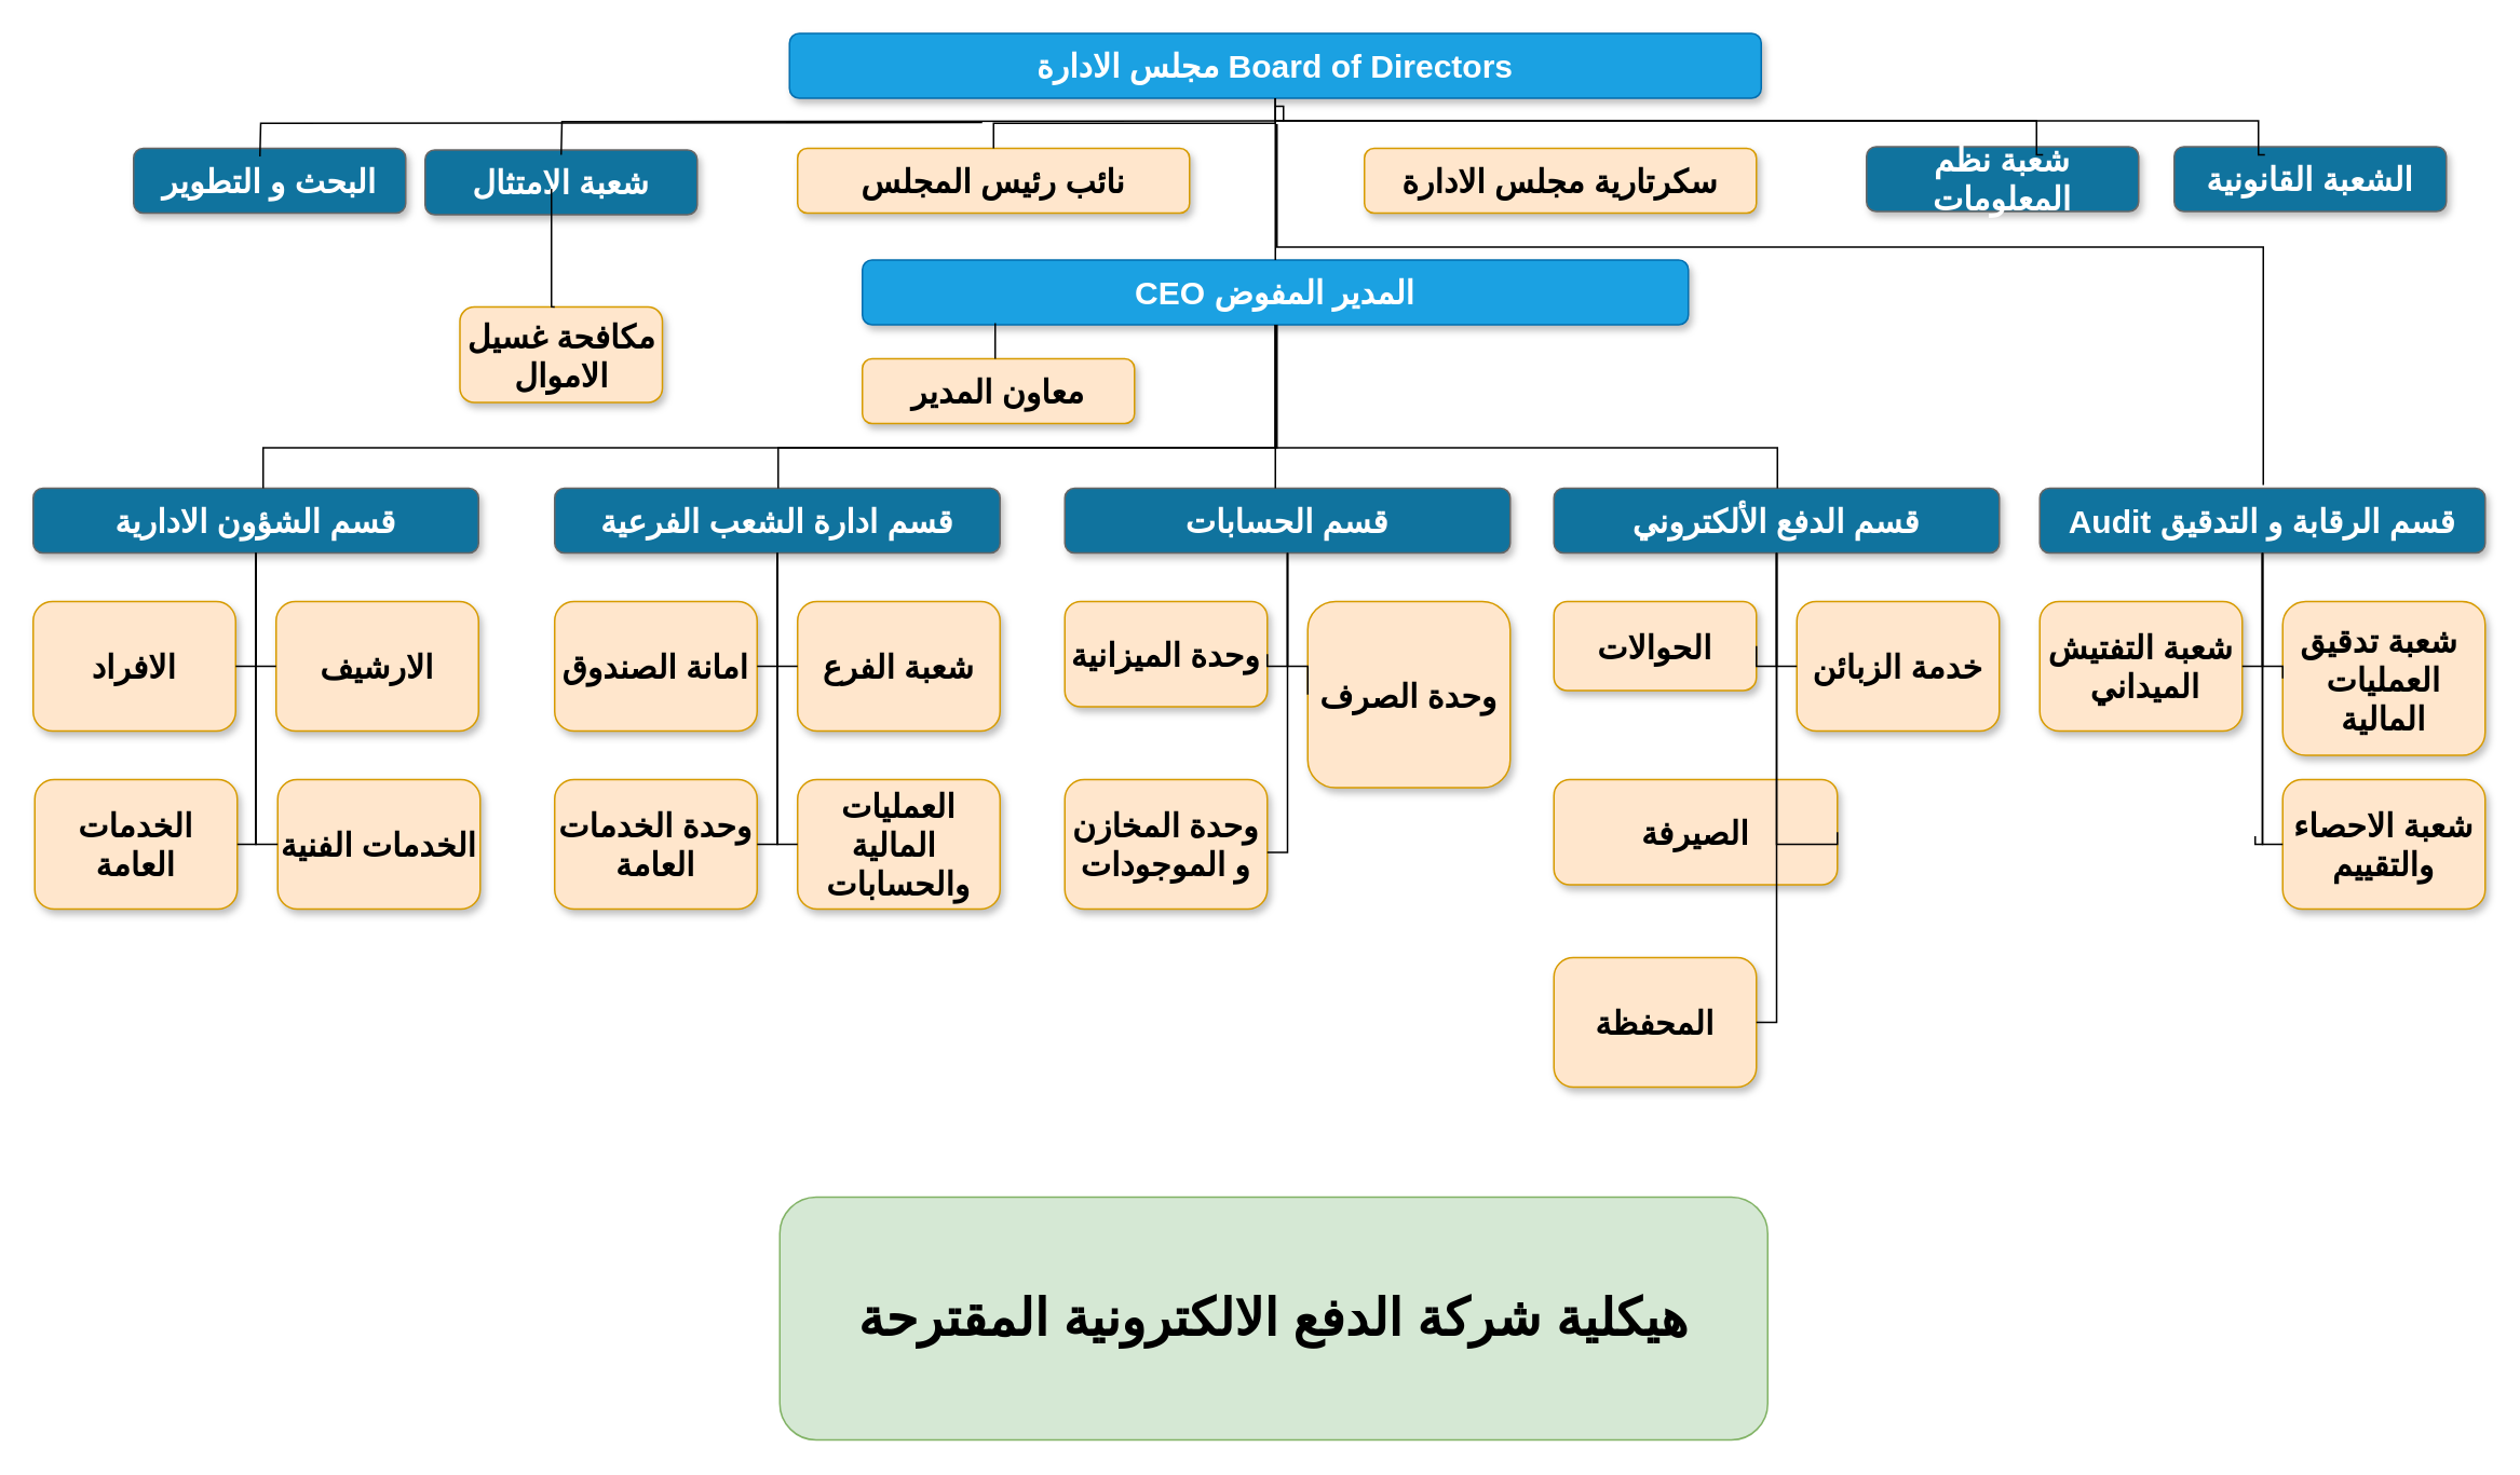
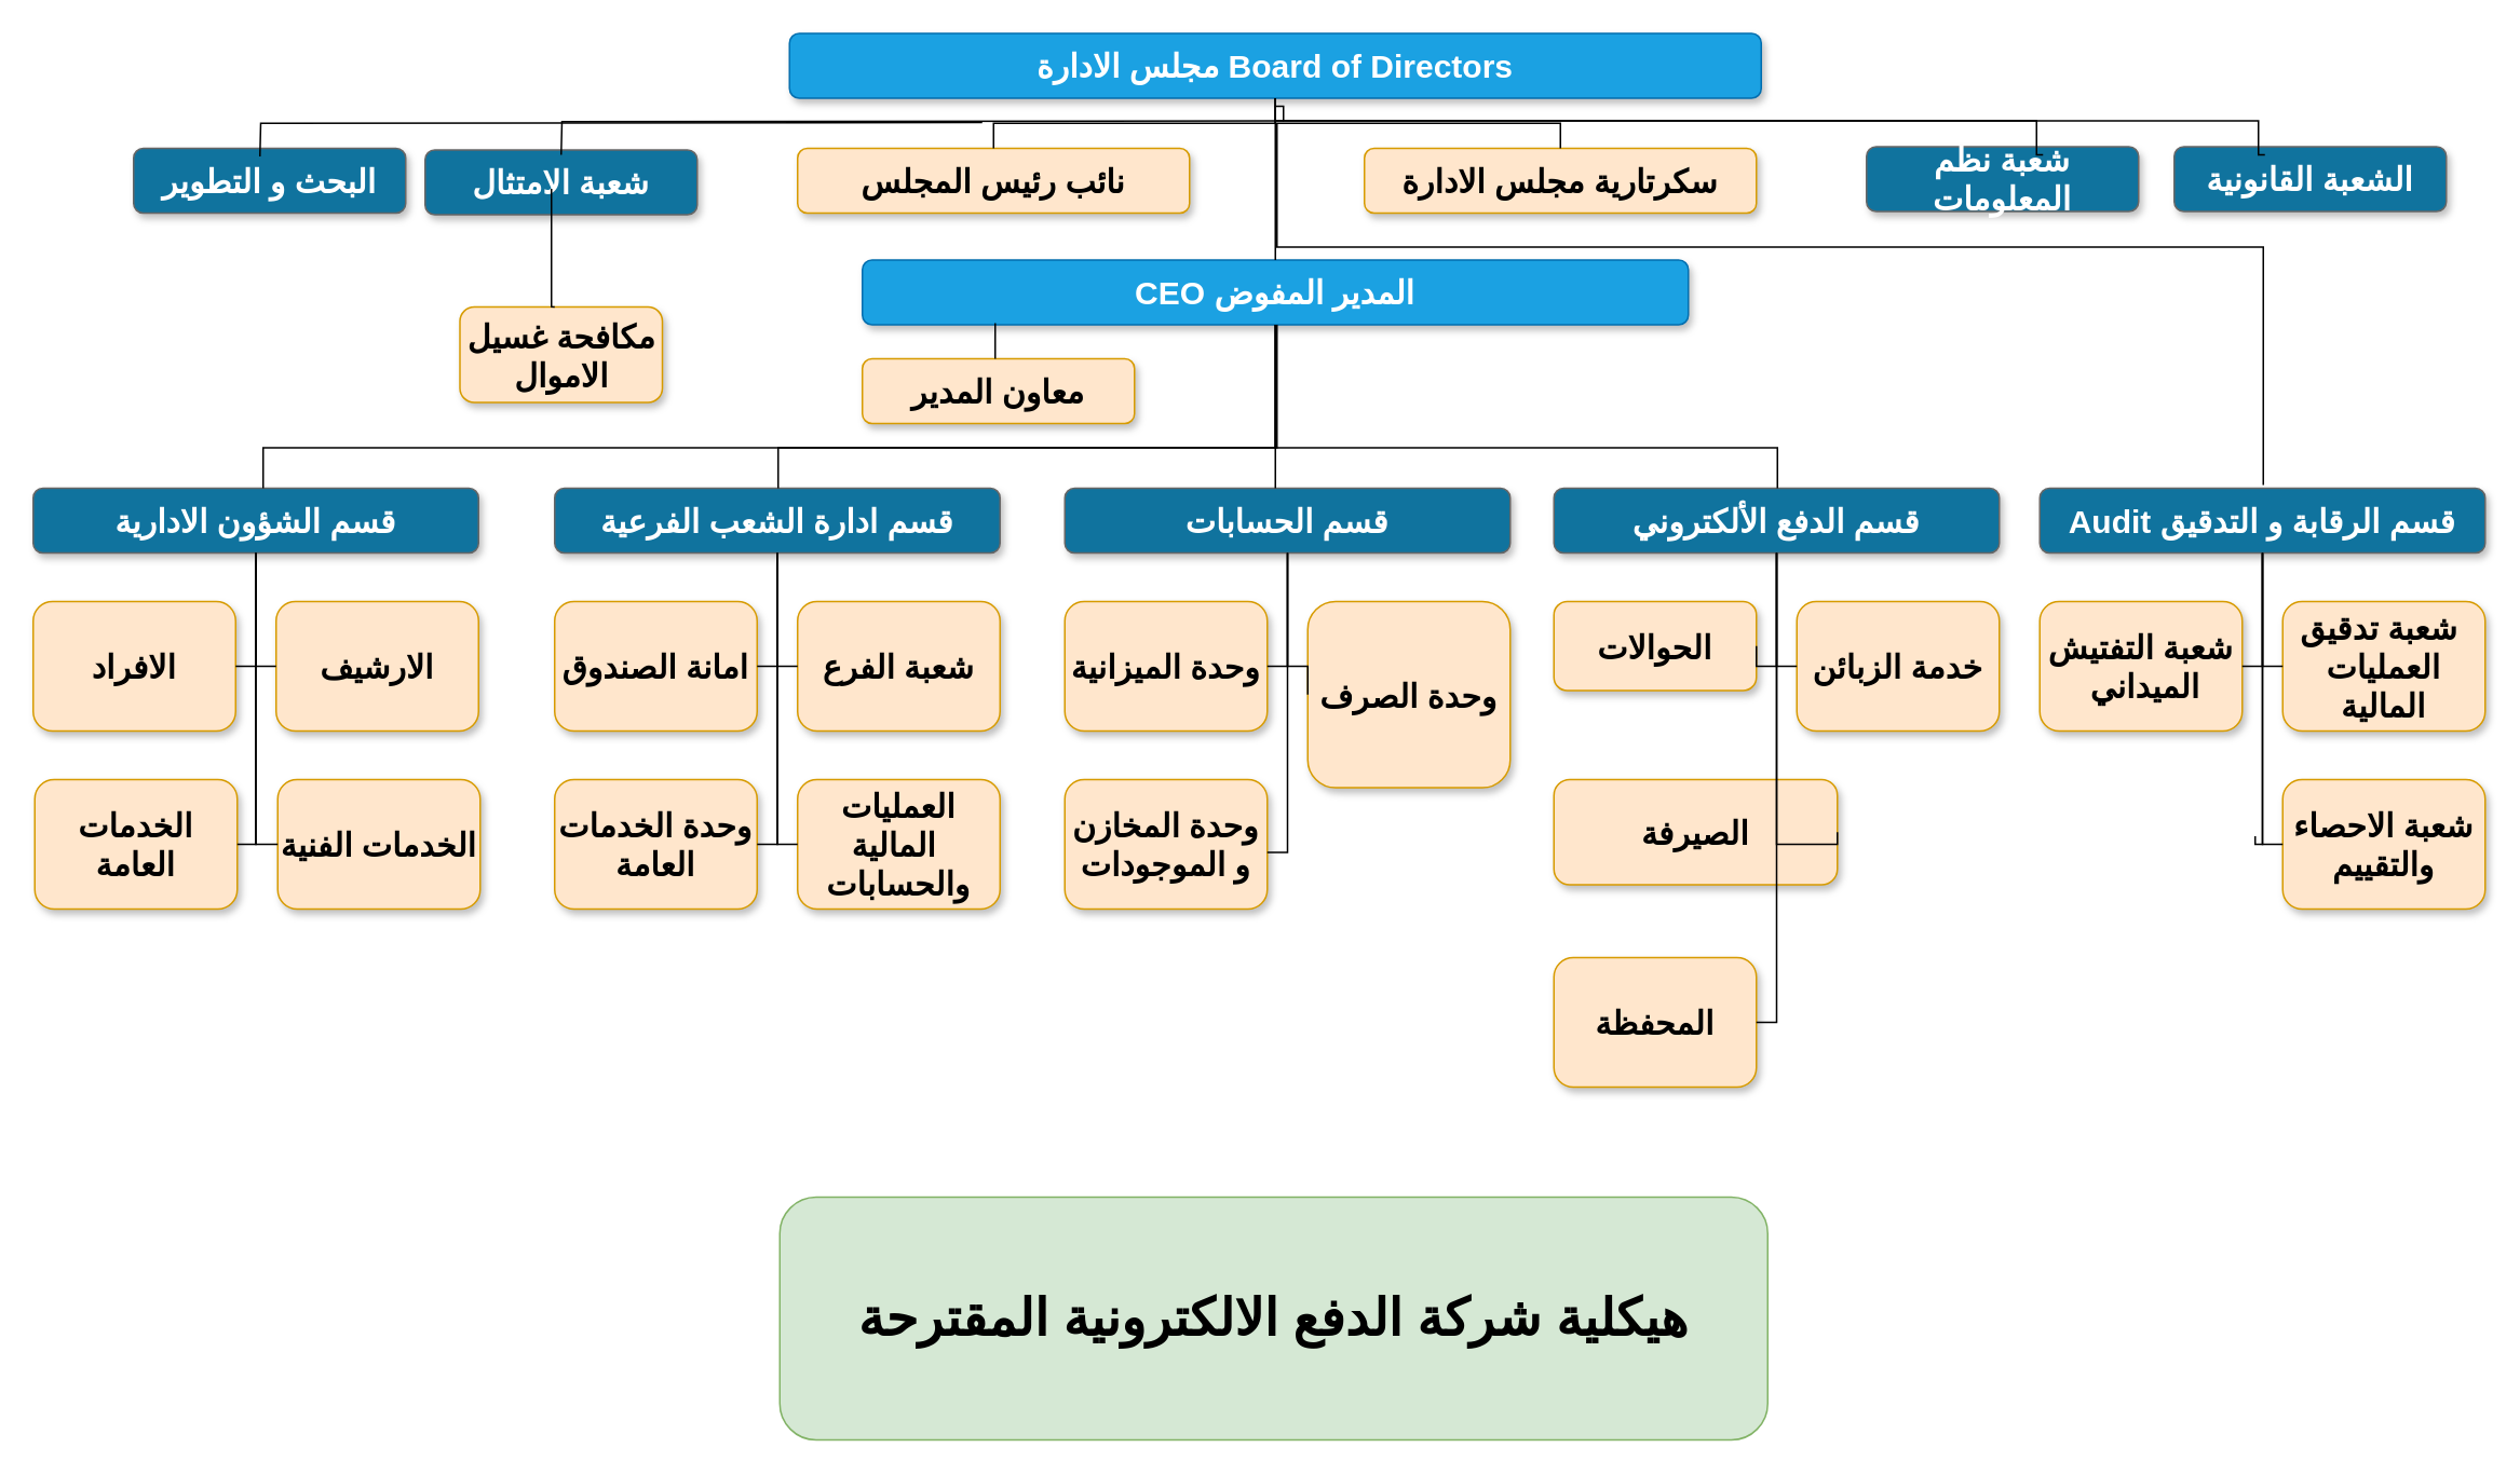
+ <mxCell id="30" style="edgeStyle=orthogonalEdgeStyle;html=1;startSize=6;endFill=0;endSize=6;strokeWidth=1;fontSize=20;rounded=0;endArrow=none;fontStyle=1" parent="1" source="2" target="3" edge="1"><mxGeometry relative="1" as="geometry" /></mxCell>
- <mxCell id="12" value="وحدة الميزانية" style="whiteSpace=wrap;html=1;rounded=1;shadow=1;strokeWidth=1;fontSize=20;align=center;fillColor=#ffe6cc;strokeColor=#d79b00;fontStyle=1" parent="1" vertex="1"><mxGeometry x="657" y="371" width="125" height="65" as="geometry" /></mxCell>
+ <mxCell id="12" value="وحدة الميزانية" style="whiteSpace=wrap;html=1;rounded=1;shadow=1;strokeWidth=1;fontSize=20;align=center;fillColor=#ffe6cc;strokeColor=#d79b00;fontStyle=1" parent="1" vertex="1"><mxGeometry x="657" y="371" width="125" height="80" as="geometry" /></mxCell>
- <mxCell id="19" value="شعبة تدقيق&amp;nbsp;&lt;br style=&quot;font-size: 20px;&quot;&gt;العمليات المالية" style="whiteSpace=wrap;html=1;rounded=1;shadow=1;strokeWidth=1;fontSize=20;align=center;fillColor=#ffe6cc;strokeColor=#d79b00;fontStyle=1" parent="1" vertex="1"><mxGeometry x="1409" y="371" width="125" height="95" as="geometry" /></mxCell>
+ <mxCell id="19" value="شعبة تدقيق&amp;nbsp;&lt;br style=&quot;font-size: 20px;&quot;&gt;العمليات المالية" style="whiteSpace=wrap;html=1;rounded=1;shadow=1;strokeWidth=1;fontSize=20;align=center;fillColor=#ffe6cc;strokeColor=#d79b00;fontStyle=1" parent="1" vertex="1"><mxGeometry x="1409" y="371" width="125" height="80" as="geometry" /></mxCell>
